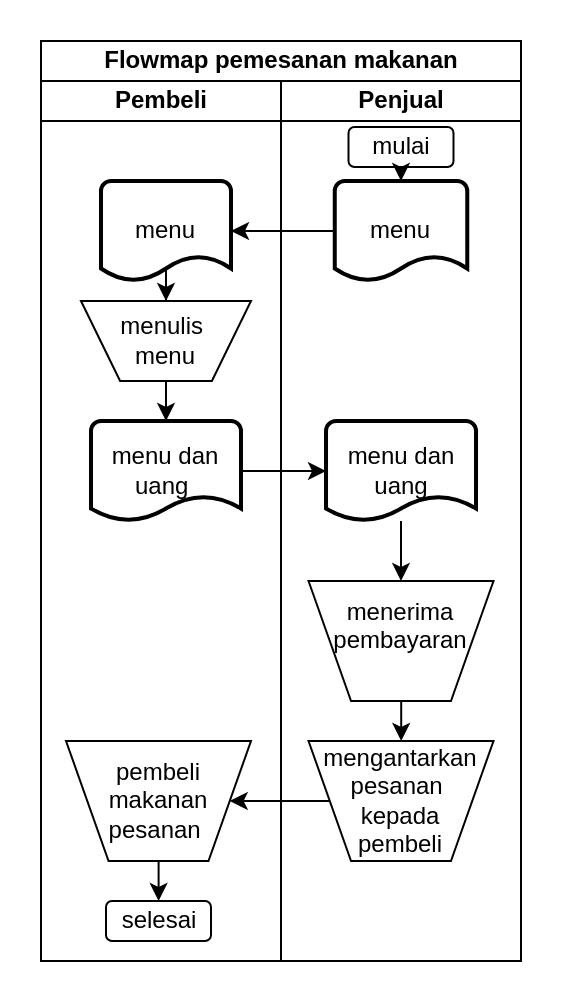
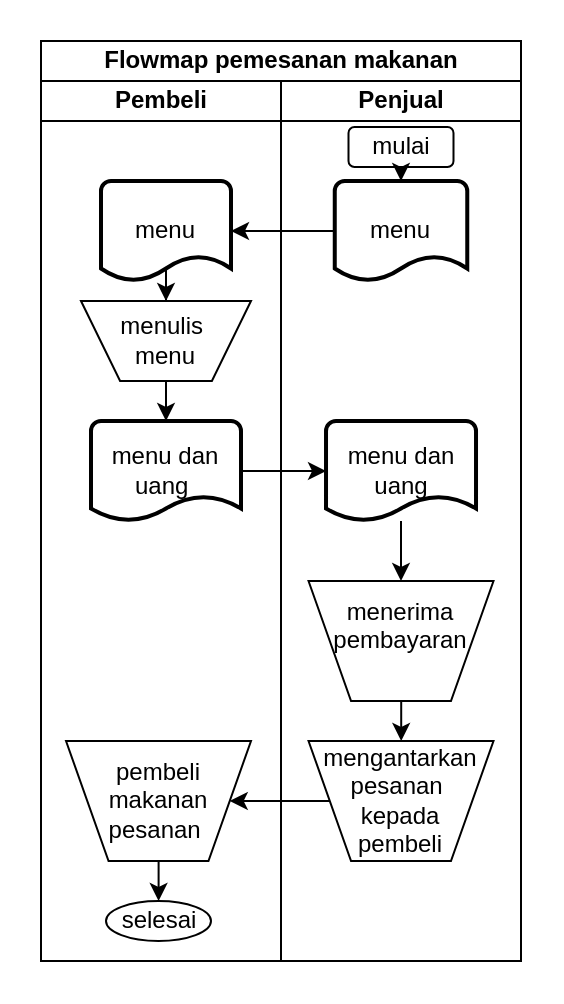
- <mxCell id="11" value="selesai" style="whiteSpace=wrap;html=1;rounded=1;" vertex="1" parent="3"><mxGeometry x="32.5" y="410" width="52.5" height="20" as="geometry" /></mxCell>
+ <mxCell id="11" value="selesai" style="ellipse;whiteSpace=wrap;html=1;" vertex="1" parent="3"><mxGeometry x="32.5" y="410" width="52.5" height="20" as="geometry" /></mxCell>
